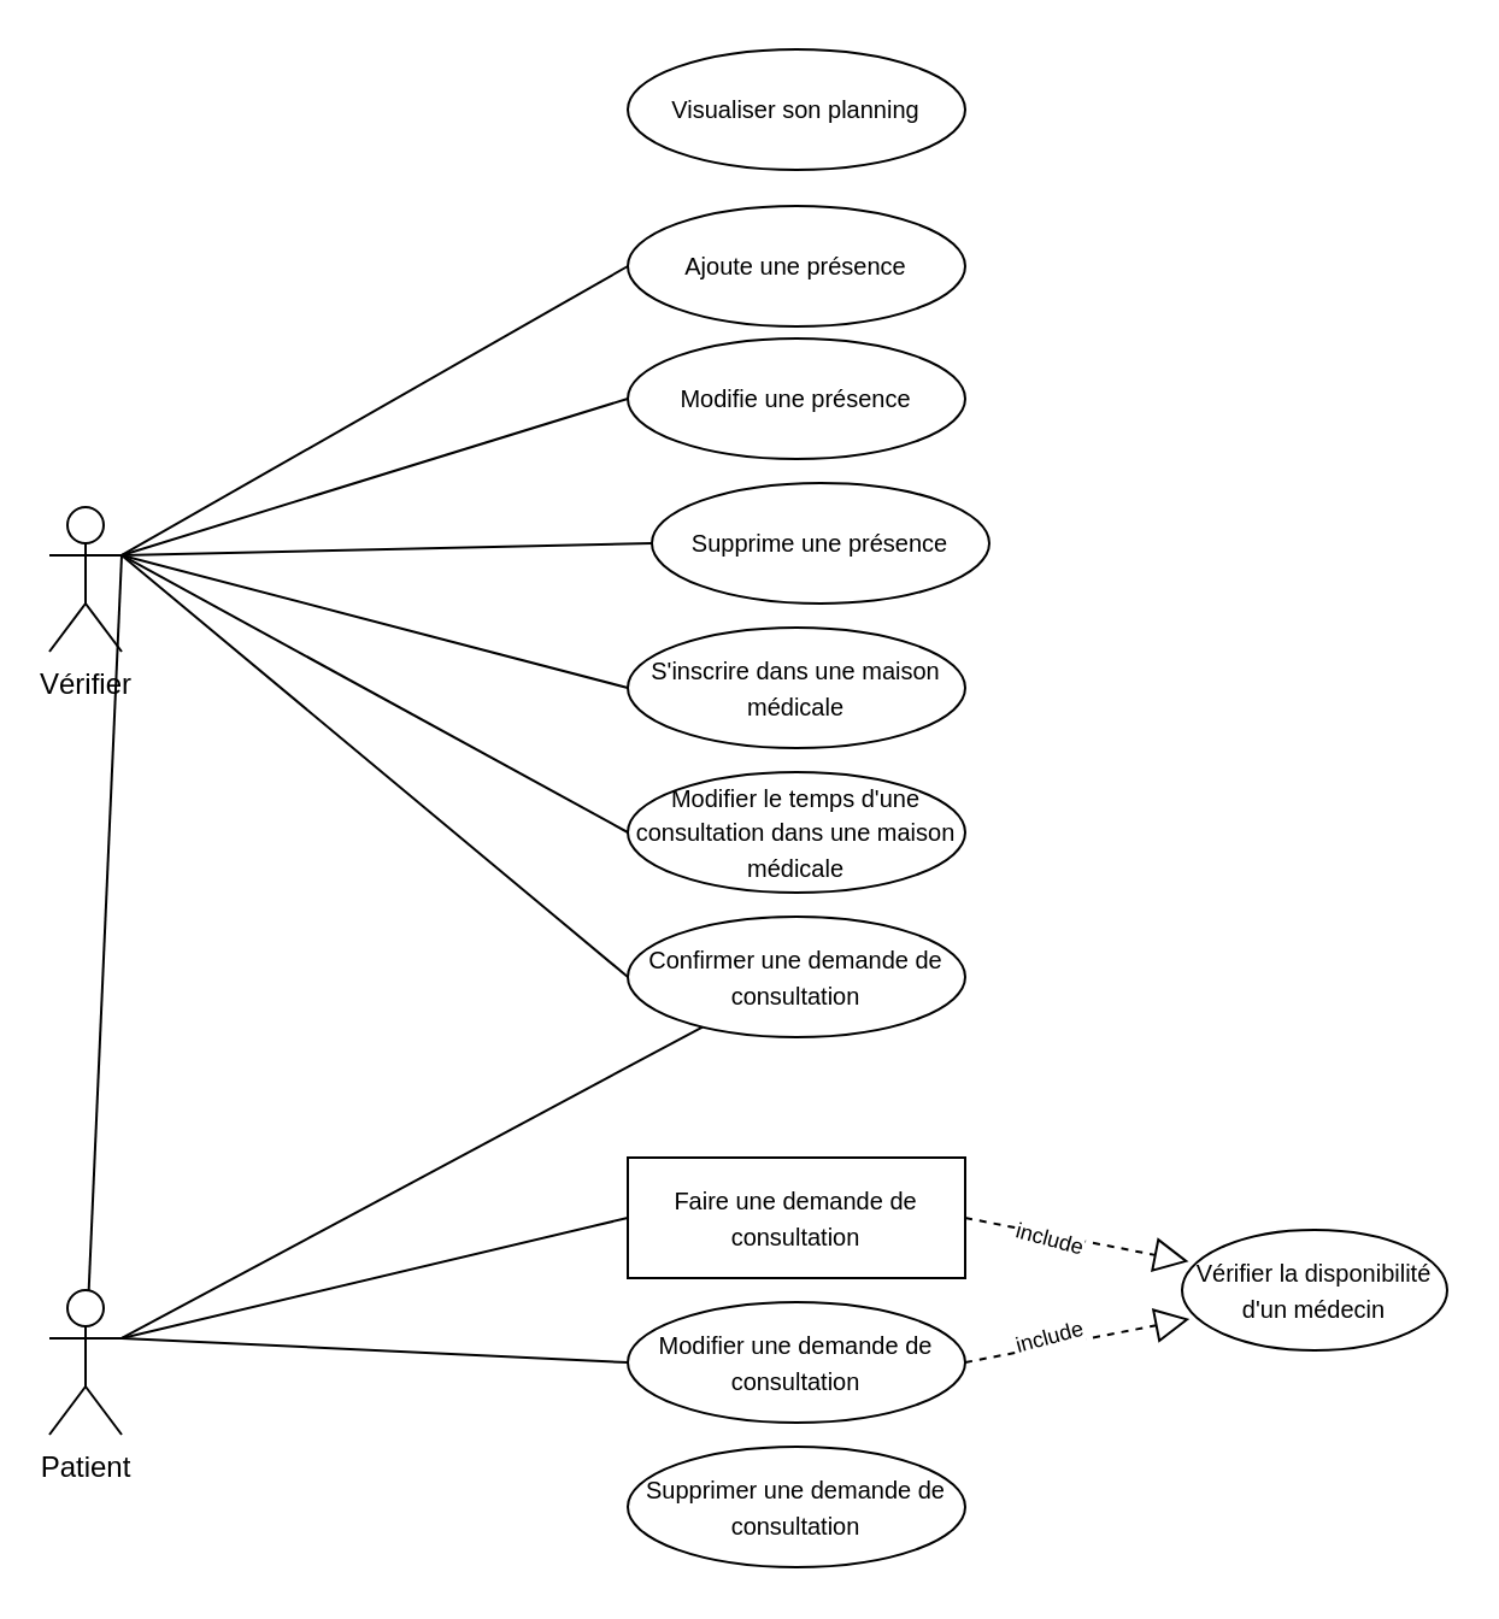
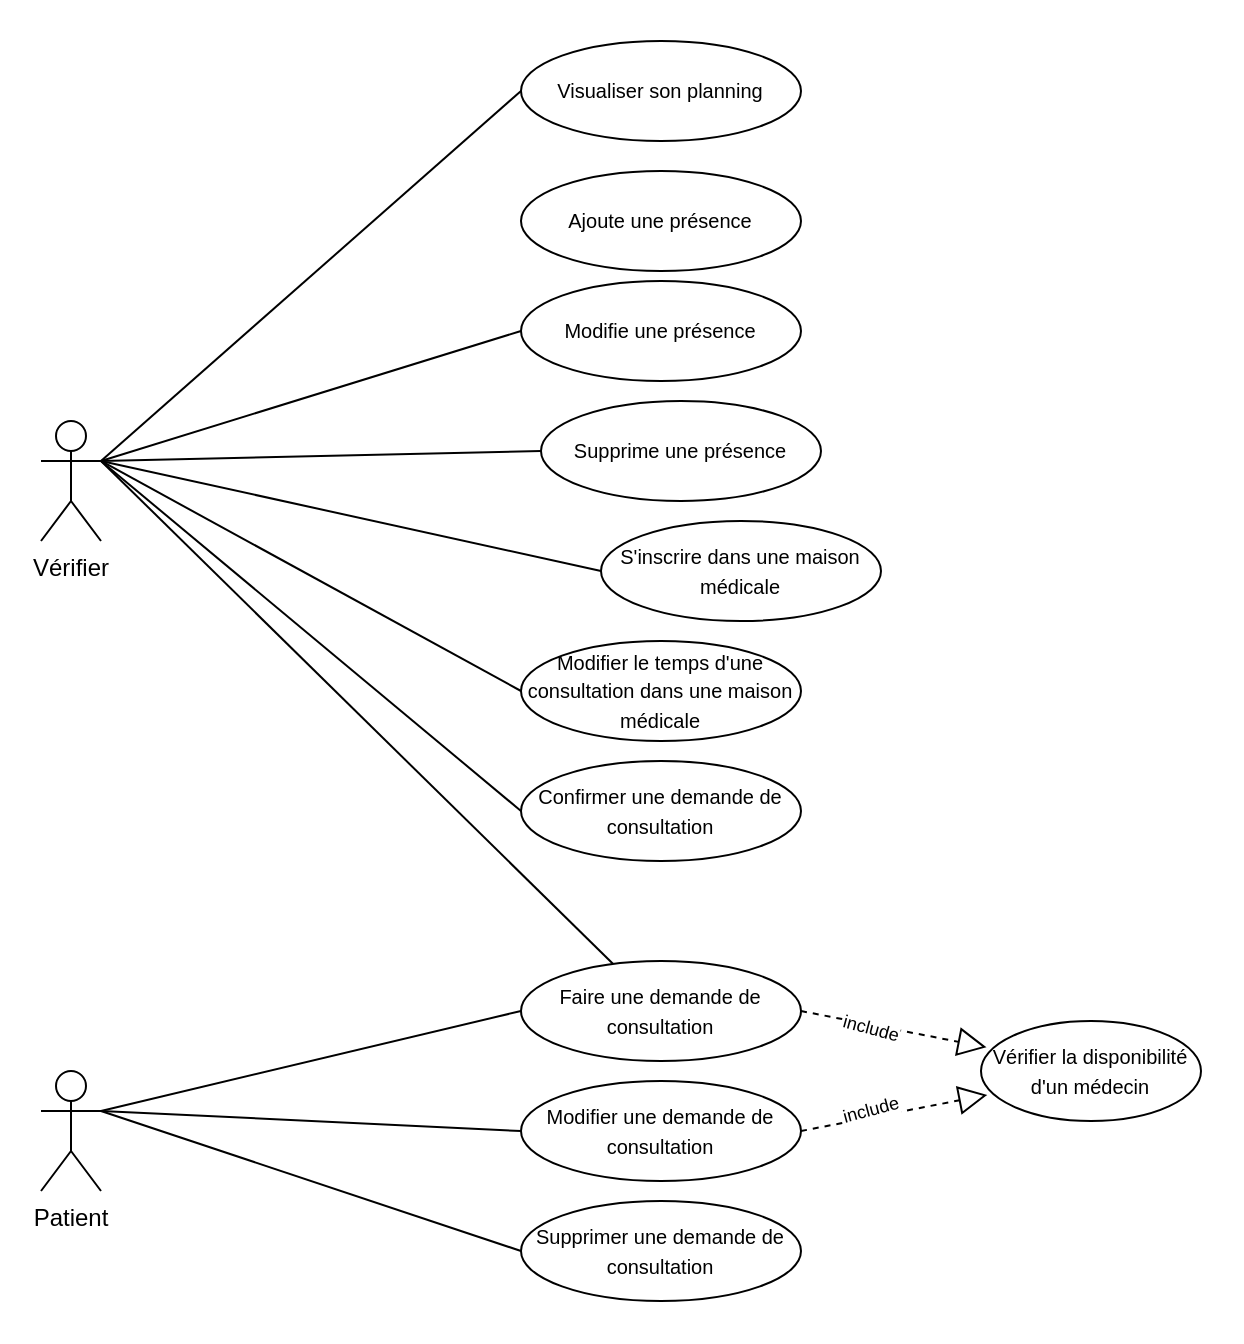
- <mxCell id="15" value="" style="endArrow=none;html=1;exitX=1;exitY=0.333;exitDx=0;exitDy=0;exitPerimeter=0;entryX=0;entryY=0.5;entryDx=0;entryDy=0;" edge="1" parent="1" source="2" target="12"><mxGeometry width="50" height="50" relative="1" as="geometry"><mxPoint x="110" y="230" as="sourcePoint" /><mxPoint x="360" y="210" as="targetPoint" /></mxGeometry></mxCell>
+ <mxCell id="15" value="" style="endArrow=none;html=1;exitX=1;exitY=0.333;exitDx=0;exitDy=0;exitPerimeter=0;" edge="1" parent="1" source="2" target="4"><mxGeometry width="50" height="50" relative="1" as="geometry"><mxPoint x="110" y="230" as="sourcePoint" /><mxPoint x="360" y="210" as="targetPoint" /></mxGeometry></mxCell>
- <mxCell id="18" value="&lt;font style=&quot;font-size: 10px&quot;&gt;S'inscrire dans une maison médicale&lt;/font&gt;" style="ellipse;whiteSpace=wrap;html=1;" vertex="1" parent="1"><mxGeometry x="260" y="260" width="140" height="50" as="geometry" /></mxCell>
+ <mxCell id="18" value="&lt;font style=&quot;font-size: 10px&quot;&gt;S'inscrire dans une maison médicale&lt;/font&gt;" style="ellipse;whiteSpace=wrap;html=1;" vertex="1" parent="1"><mxGeometry x="300" y="260" width="140" height="50" as="geometry" /></mxCell>
- <mxCell id="11" value="" style="endArrow=none;html=1;exitX=1;exitY=0.333;exitDx=0;exitDy=0;exitPerimeter=0;" edge="1" parent="1" source="2" target="3"><mxGeometry width="50" height="50" relative="1" as="geometry"><mxPoint x="310" y="410" as="sourcePoint" /><mxPoint x="360" y="360" as="targetPoint" /></mxGeometry></mxCell>
+ <mxCell id="11" value="" style="endArrow=none;html=1;exitX=1;exitY=0.333;exitDx=0;exitDy=0;exitPerimeter=0;entryX=0;entryY=0.5;entryDx=0;entryDy=0;" edge="1" parent="1" source="2" target="8"><mxGeometry width="50" height="50" relative="1" as="geometry"><mxPoint x="310" y="410" as="sourcePoint" /><mxPoint x="360" y="360" as="targetPoint" /></mxGeometry></mxCell>
- <mxCell id="10" value="" style="endArrow=none;html=1;exitX=1;exitY=0.333;exitDx=0;exitDy=0;exitPerimeter=0;" edge="1" parent="1" source="3" target="20"><mxGeometry width="50" height="50" relative="1" as="geometry"><mxPoint x="310" y="550" as="sourcePoint" /><mxPoint x="360" y="500" as="targetPoint" /></mxGeometry></mxCell>
+ <mxCell id="10" value="" style="endArrow=none;html=1;exitX=1;exitY=0.333;exitDx=0;exitDy=0;exitPerimeter=0;entryX=0;entryY=0.5;entryDx=0;entryDy=0;" edge="1" parent="1" source="3" target="7"><mxGeometry width="50" height="50" relative="1" as="geometry"><mxPoint x="310" y="550" as="sourcePoint" /><mxPoint x="360" y="500" as="targetPoint" /></mxGeometry></mxCell>
- <mxCell id="4" value="&lt;font style=&quot;font-size: 10px&quot;&gt;Faire une demande de consultation&lt;/font&gt;" style="whiteSpace=wrap;html=1;rounded=0;" vertex="1" parent="1"><mxGeometry x="260" y="480" width="140" height="50" as="geometry" /></mxCell>
+ <mxCell id="4" value="&lt;font style=&quot;font-size: 10px&quot;&gt;Faire une demande de consultation&lt;/font&gt;" style="ellipse;whiteSpace=wrap;html=1;" vertex="1" parent="1"><mxGeometry x="260" y="480" width="140" height="50" as="geometry" /></mxCell>
